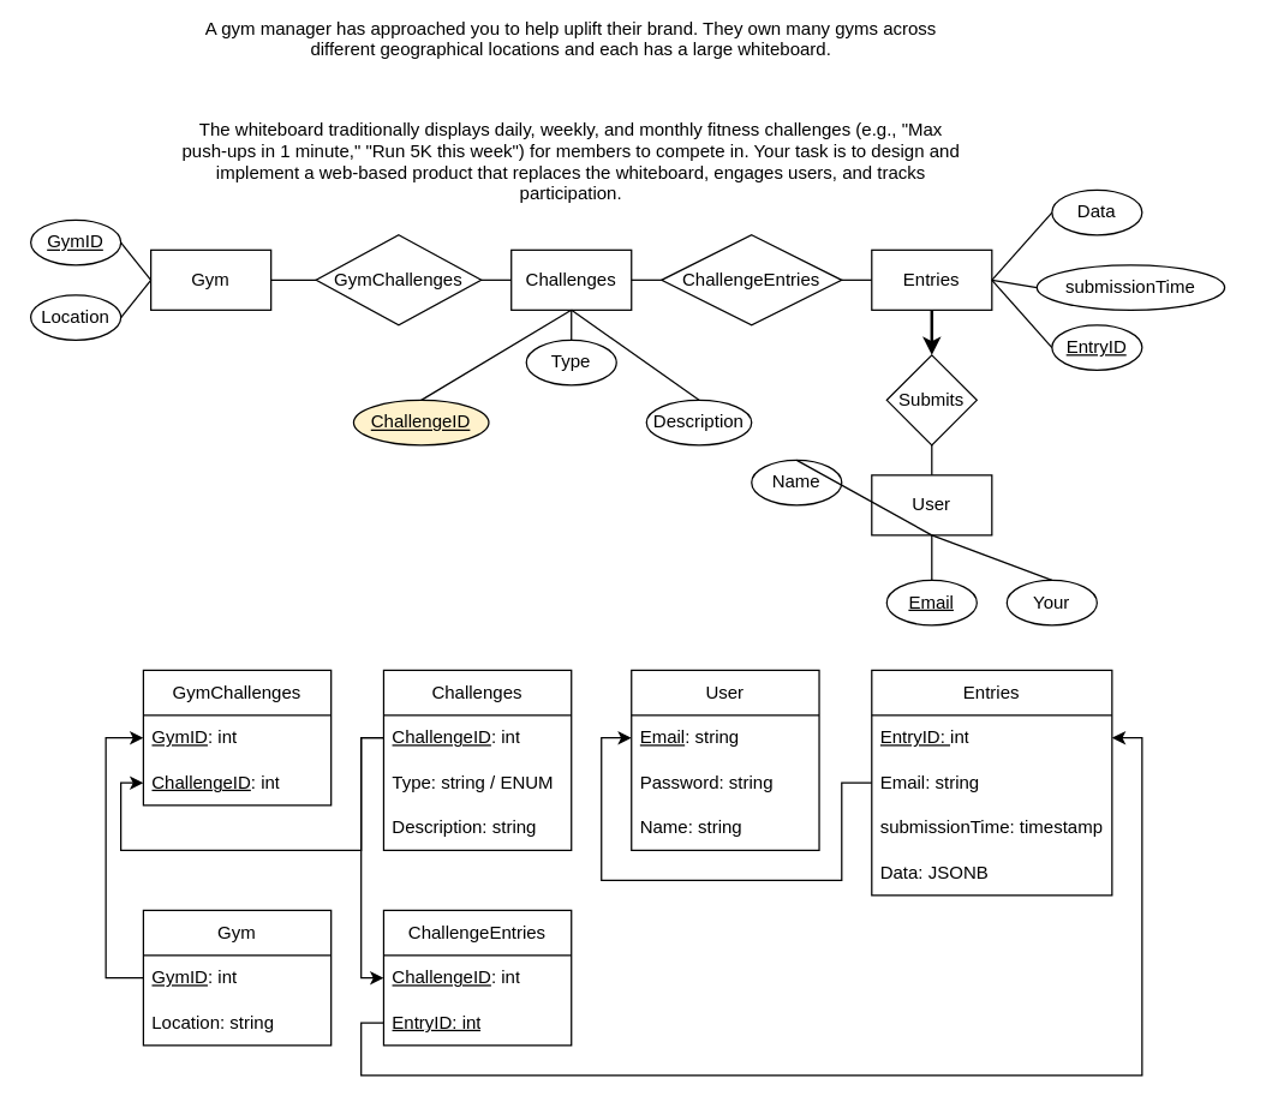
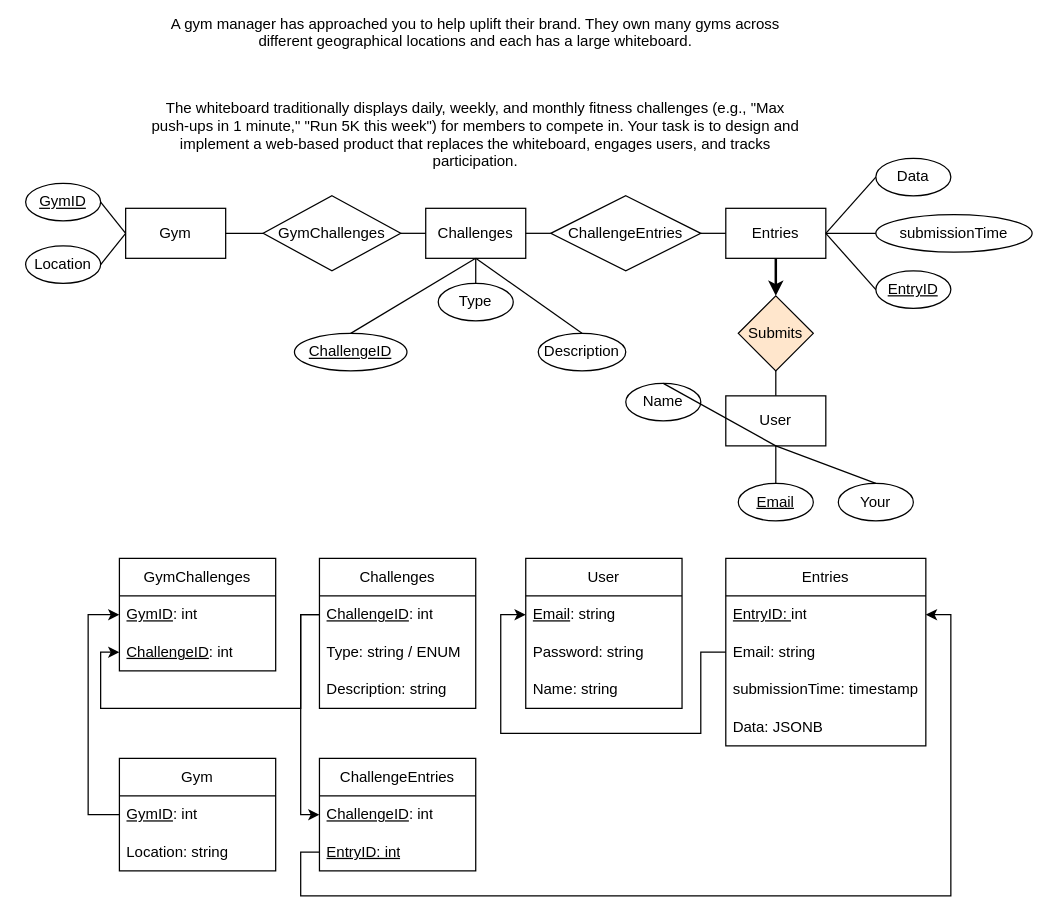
- <mxCell id="63" value="submissionTime" style="ellipse;whiteSpace=wrap;html=1;" parent="1" vertex="1"><mxGeometry x="690" y="130" width="125" height="30" as="geometry" /></mxCell>
+ <mxCell id="63" value="submissionTime" style="ellipse;whiteSpace=wrap;html=1;" parent="1" vertex="1"><mxGeometry x="700" y="125" width="125" height="30" as="geometry" /></mxCell>
- <mxCell id="20" value="&lt;div&gt;Submits&lt;/div&gt;" style="rhombus;whiteSpace=wrap;html=1;" parent="1" vertex="1"><mxGeometry x="590" y="190" width="60" height="60" as="geometry" /></mxCell>
+ <mxCell id="20" value="&lt;div&gt;Submits&lt;/div&gt;" style="rhombus;whiteSpace=wrap;html=1;fillColor=#ffe6cc;" parent="1" vertex="1"><mxGeometry x="590" y="190" width="60" height="60" as="geometry" /></mxCell>
- <mxCell id="12" value="&lt;u&gt;ChallengeID&lt;/u&gt;" style="ellipse;whiteSpace=wrap;html=1;fillColor=#fff2cc;" parent="1" vertex="1"><mxGeometry x="235" y="220" width="90" height="30" as="geometry" /></mxCell>
+ <mxCell id="12" value="&lt;u&gt;ChallengeID&lt;/u&gt;" style="ellipse;whiteSpace=wrap;html=1;" parent="1" vertex="1"><mxGeometry x="235" y="220" width="90" height="30" as="geometry" /></mxCell>
